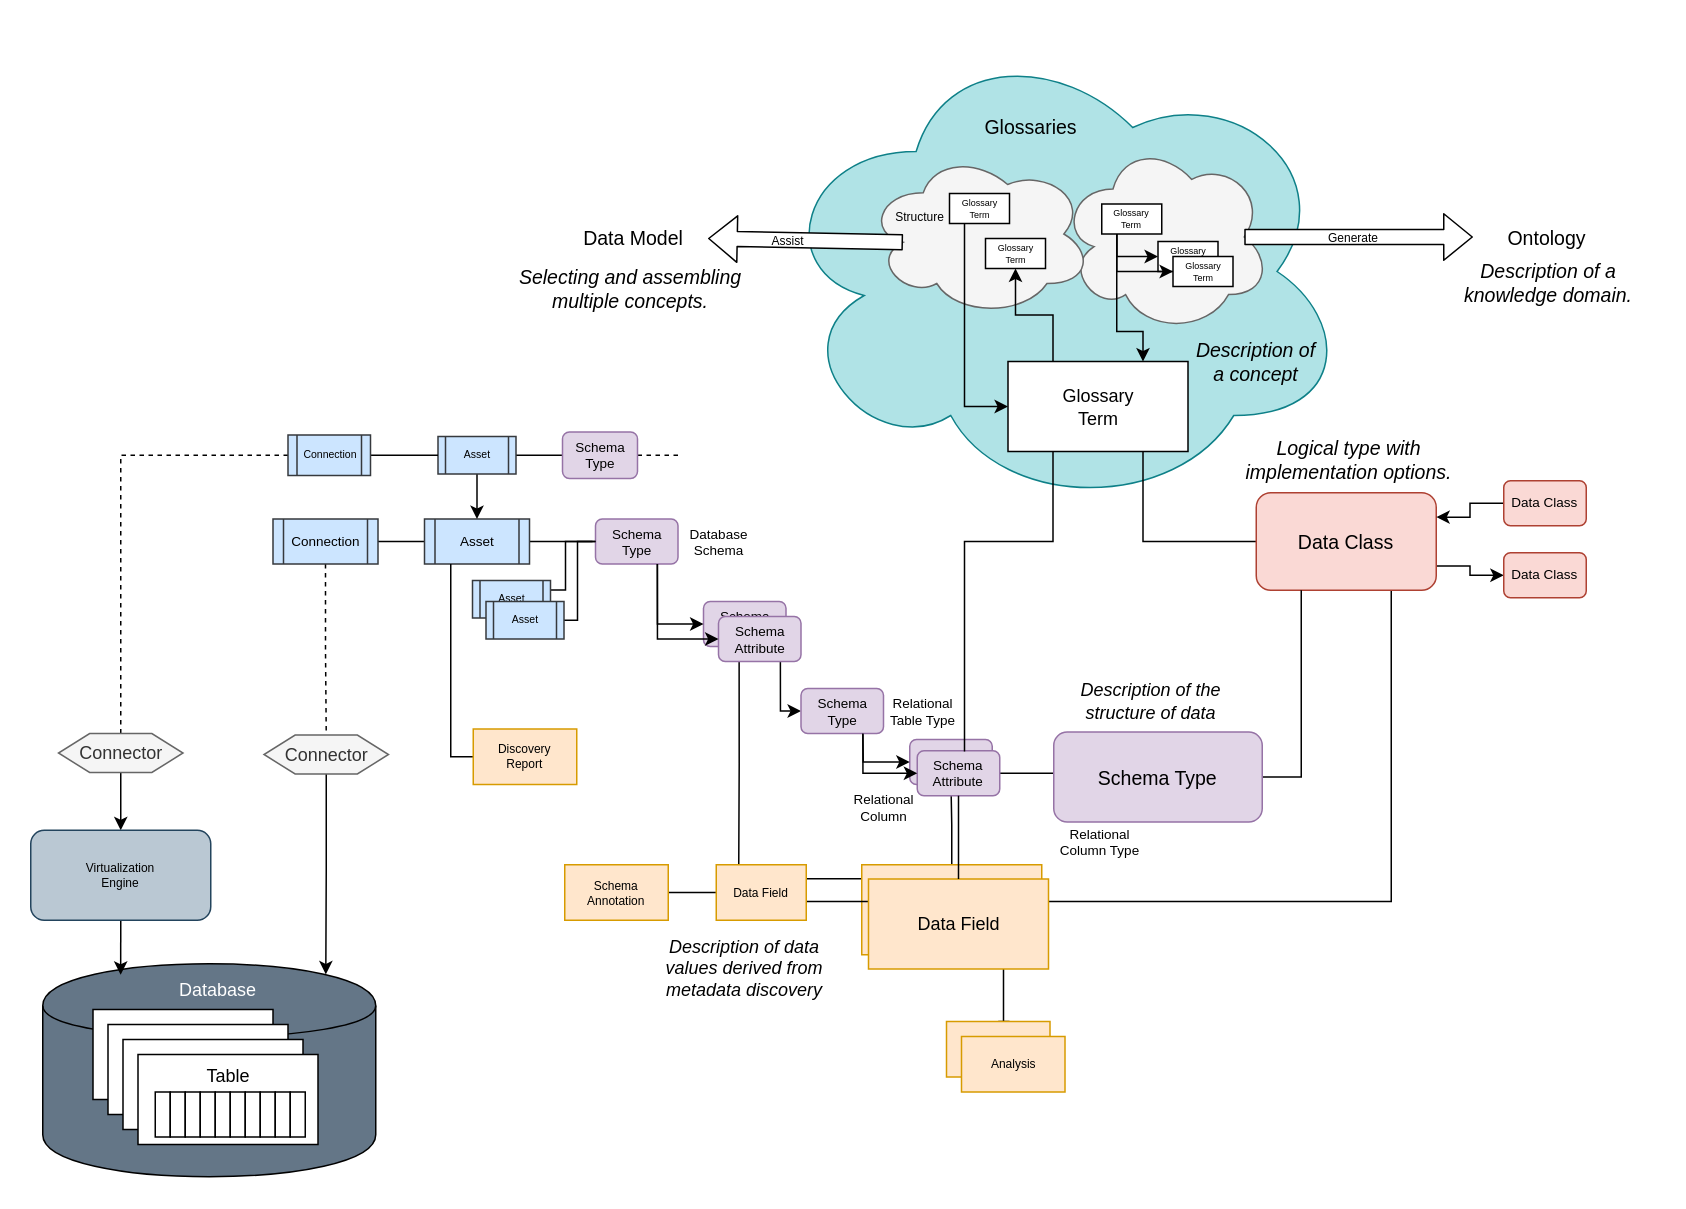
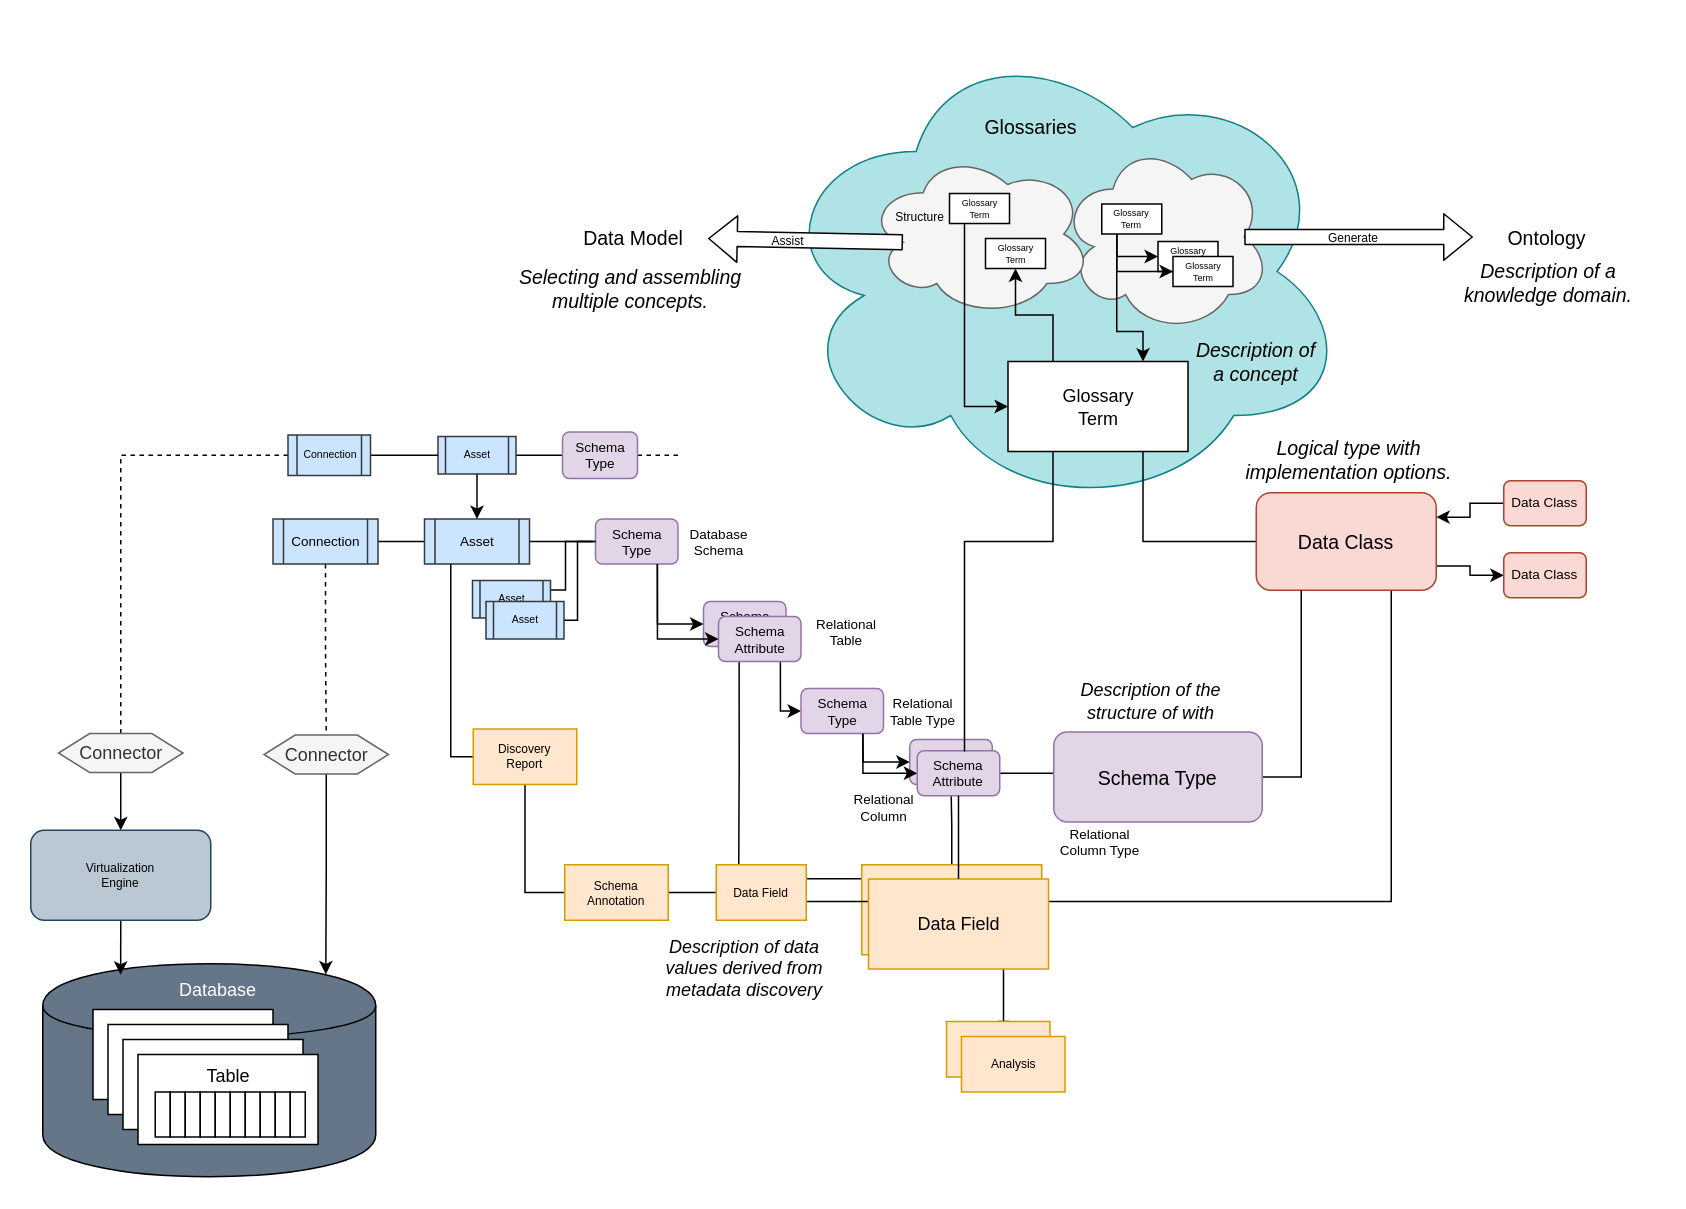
+ <mxCell id="51" value="Relational Table" style="text;html=1;strokeColor=none;fillColor=none;align=center;verticalAlign=middle;whiteSpace=wrap;rounded=0;fontSize=9;" parent="1" vertex="1"><mxGeometry x="543.5" y="410.5" width="40" height="20" as="geometry" /></mxCell>
- <mxCell id="100" value="Description of the structure of data" style="text;html=1;strokeColor=none;fillColor=none;align=center;verticalAlign=middle;whiteSpace=wrap;rounded=0;fontSize=12;fontColor=#000000;fontStyle=2" parent="1" vertex="1"><mxGeometry x="711.5" y="451.5" width="110" height="30" as="geometry" /></mxCell>
+ <mxCell id="100" value="Description of the structure of with" style="text;html=1;strokeColor=none;fillColor=none;align=center;verticalAlign=middle;whiteSpace=wrap;rounded=0;fontSize=12;fontColor=#000000;fontStyle=2" parent="1" vertex="1"><mxGeometry x="711.5" y="451.5" width="110" height="30" as="geometry" /></mxCell>
+ <mxCell id="101" value="" style="edgeStyle=orthogonalEdgeStyle;rounded=0;html=1;startArrow=none;startFill=0;endArrow=none;endFill=0;jettySize=auto;orthogonalLoop=1;fontSize=12;fontColor=#000000;entryX=0;entryY=0.5;exitX=0.5;exitY=1;" parent="1" source="102" target="103" edge="1"><mxGeometry relative="1" as="geometry"><mxPoint x="423" y="683" as="targetPoint" /></mxGeometry></mxCell>
